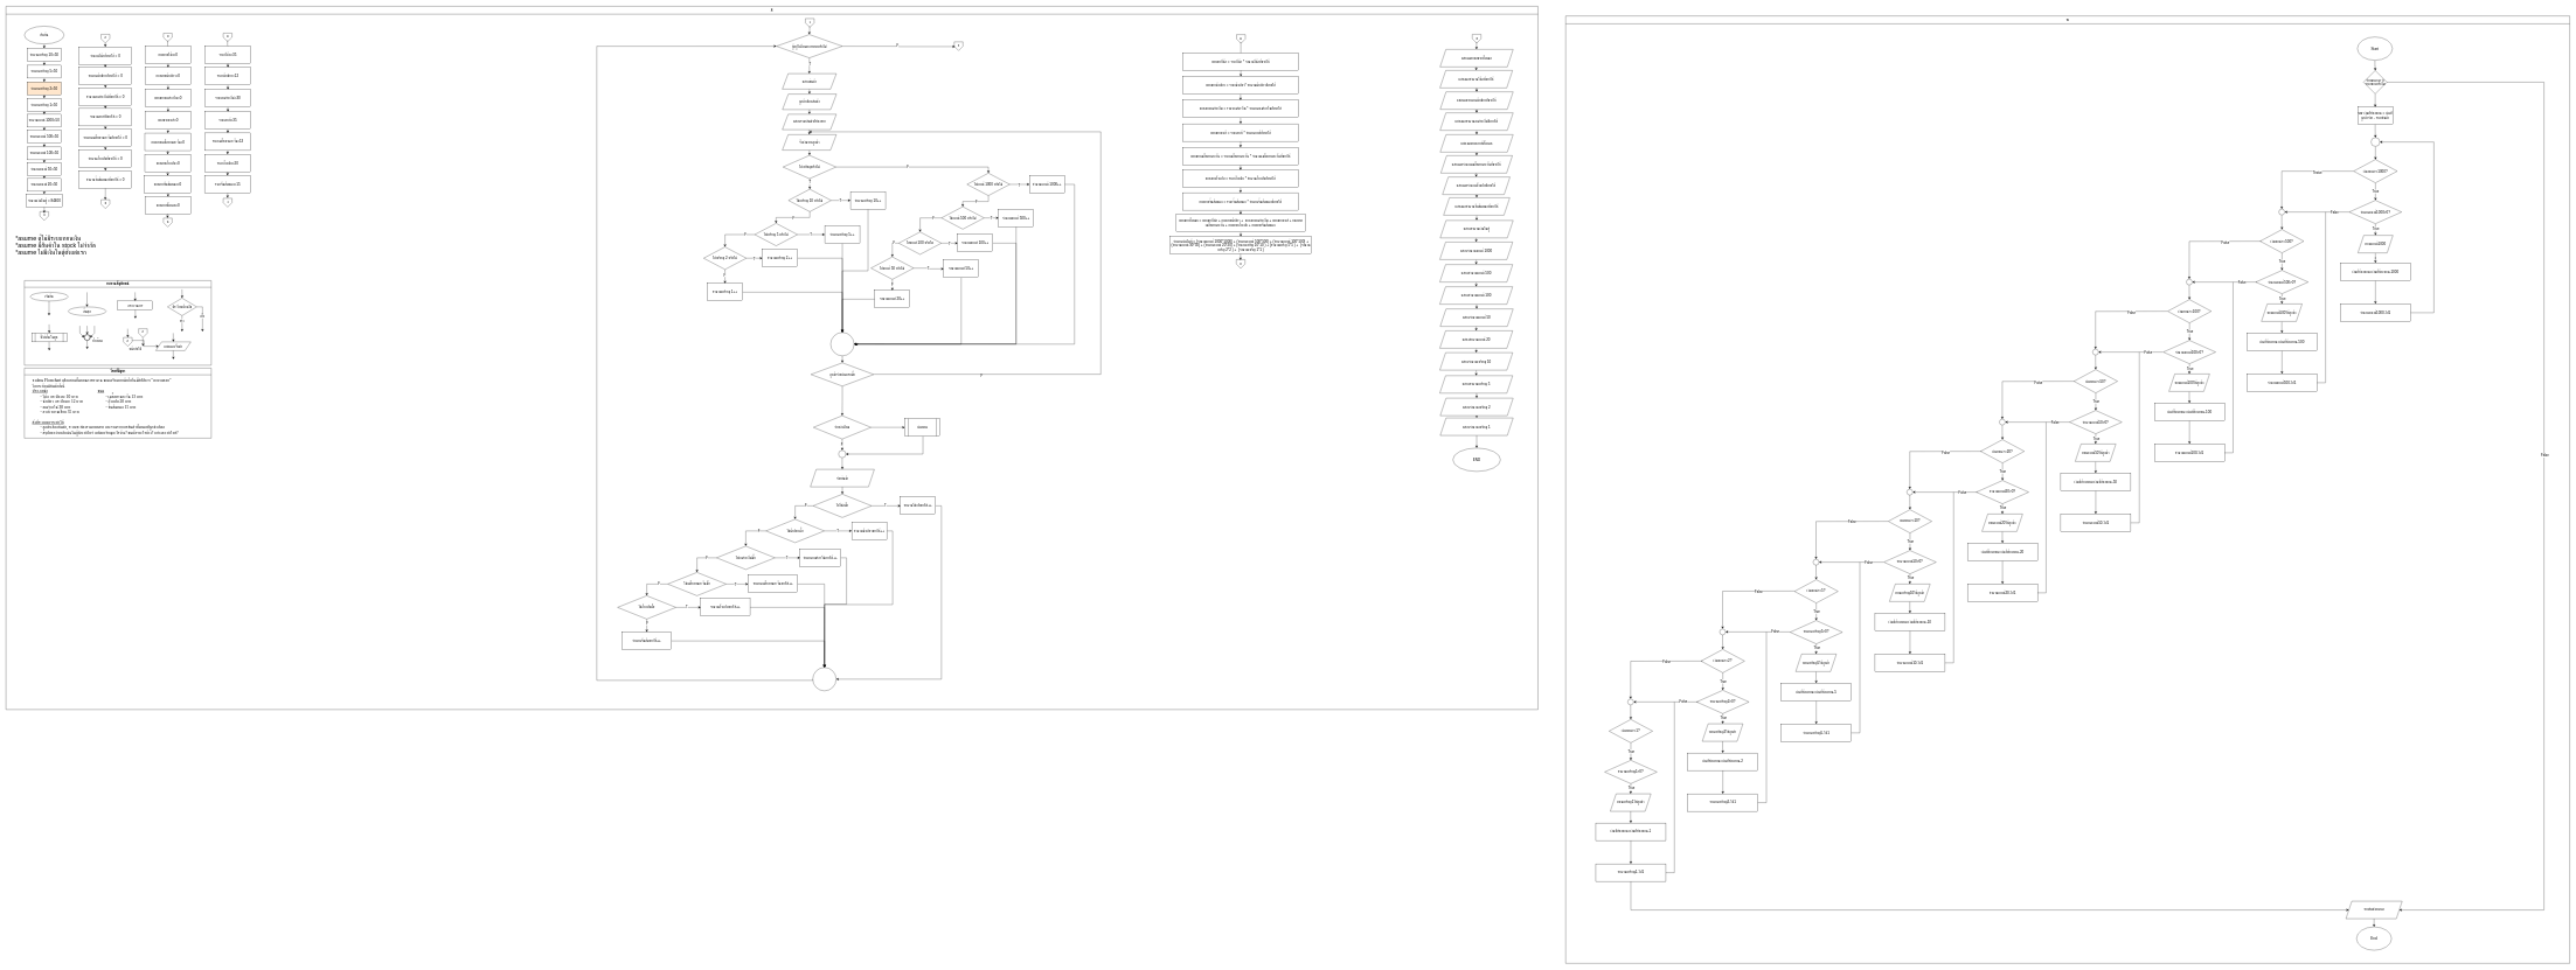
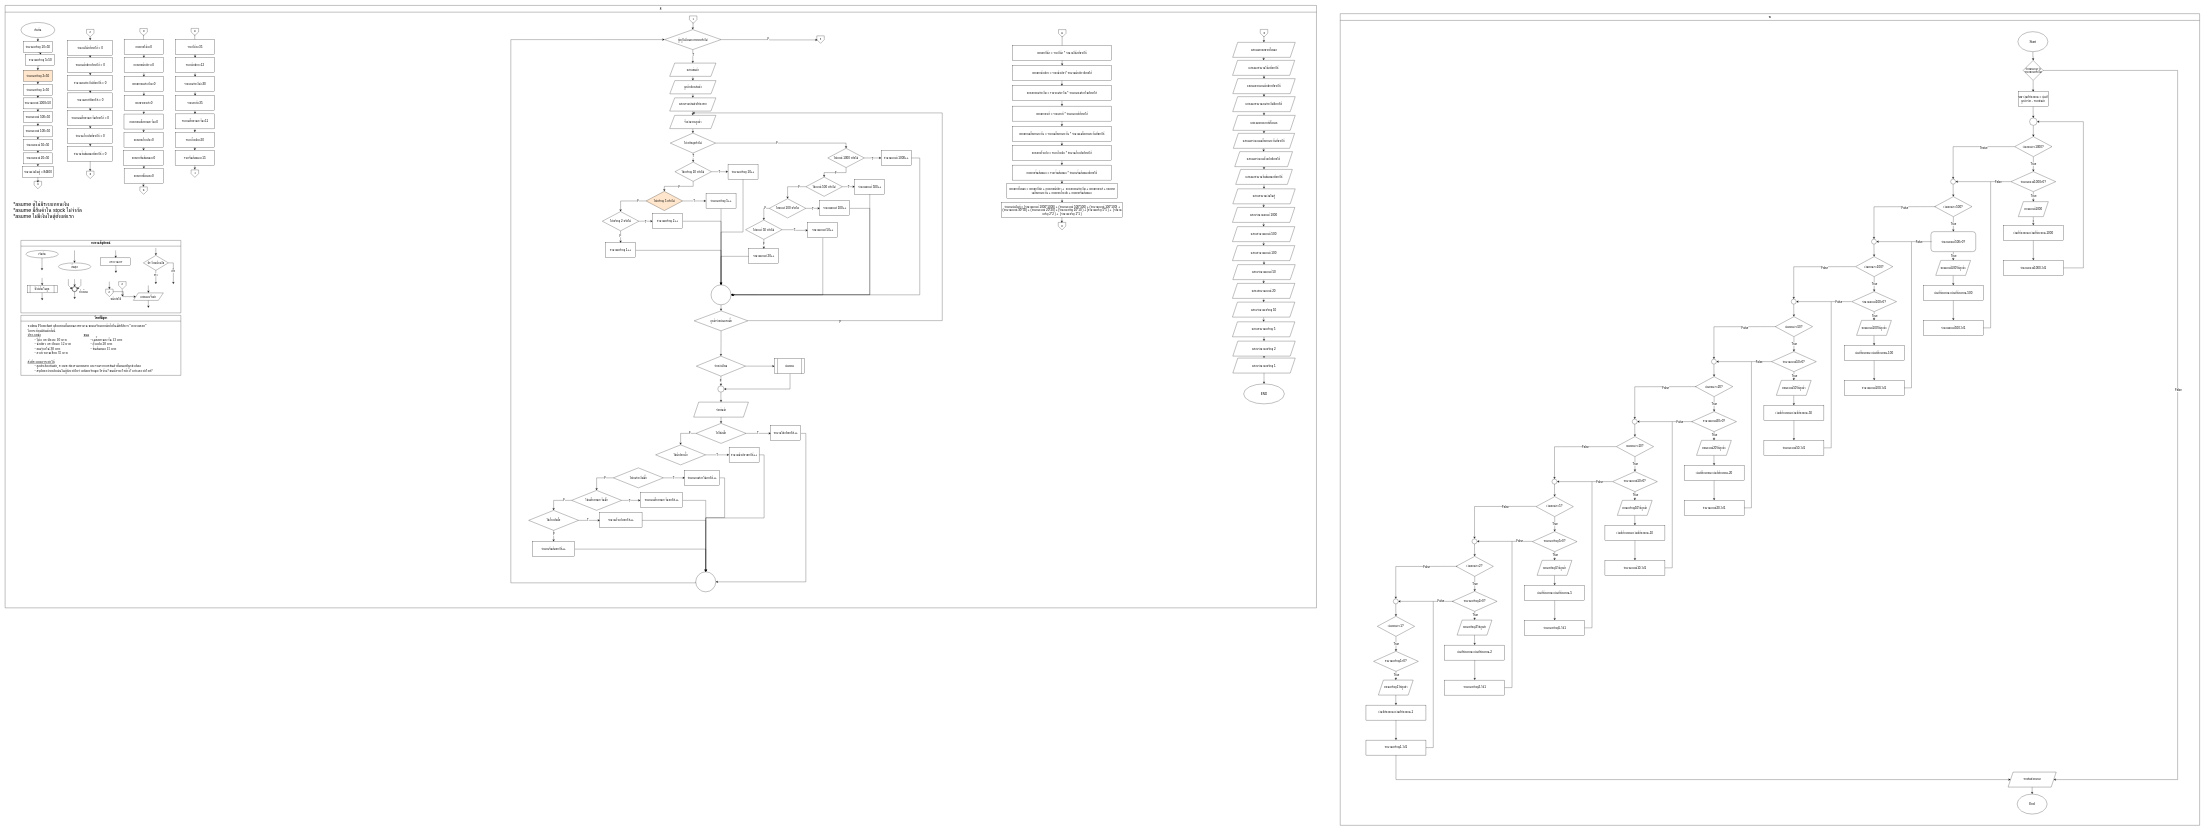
- <mxCell id="127" value="จำนวนเหรียญ 5=50" style="rounded=0;whiteSpace=wrap;html=1;" vertex="1" parent="2"><mxGeometry x="73" y="202" width="116" height="44" as="geometry" /></mxCell>
+ <mxCell id="127" value="จำนวนเหรียญ 5=50" style="rounded=0;whiteSpace=wrap;html=1;" vertex="1" parent="2"><mxGeometry x="83" y="197" width="116" height="44" as="geometry" /></mxCell>
- <mxCell id="194" value="ราคาเมล็ดทานตะวัน=13" style="rounded=0;whiteSpace=wrap;html=1;" vertex="1" parent="2"><mxGeometry x="680.5" y="434" width="157.5" height="60" as="geometry" /></mxCell>
+ <mxCell id="194" value="ราคาเมล็ดทานตะวัน=11" style="rounded=0;whiteSpace=wrap;html=1;" vertex="1" parent="2"><mxGeometry x="680.5" y="434" width="157.5" height="60" as="geometry" /></mxCell>
- <mxCell id="31" value="ใช่เหรียญ 5 หรือไม่" style="rhombus;whiteSpace=wrap;html=1;" vertex="1" parent="2"><mxGeometry x="2564" y="743.75" width="146.25" height="77" as="geometry" /></mxCell>
+ <mxCell id="31" value="ใช่เหรียญ 5 หรือไม่" style="rhombus;whiteSpace=wrap;html=1;fillColor=#ffe6cc;" vertex="1" parent="2"><mxGeometry x="2564" y="743.75" width="146.25" height="77" as="geometry" /></mxCell>
- <mxCell id="355" value="จำนวนแบงค์500&amp;gt;0?" style="rhombus;whiteSpace=wrap;html=1;" vertex="1" parent="316"><mxGeometry x="2363.11" y="872" width="179.26" height="80" as="geometry" /></mxCell>
+ <mxCell id="355" value="จำนวนแบงค์500&amp;gt;0?" style="whiteSpace=wrap;html=1;rounded=1;" vertex="1" parent="316"><mxGeometry x="2363.11" y="872" width="179.26" height="80" as="geometry" /></mxCell>
- <mxCell id="90" style="edgeStyle=orthogonalEdgeStyle;rounded=0;orthogonalLoop=1;jettySize=auto;html=1;exitX=0;exitY=0.5;exitDx=0;exitDy=0;" edge="1" parent="2" source="92" target="97"><mxGeometry relative="1" as="geometry" /></mxCell>
- <mxCell id="91" value="F" style="edgeLabel;html=1;align=center;verticalAlign=middle;resizable=0;points=[];" connectable="0" vertex="1" parent="90"><mxGeometry x="-0.585" y="-1" relative="1" as="geometry"><mxPoint as="offset" /></mxGeometry></mxCell>
